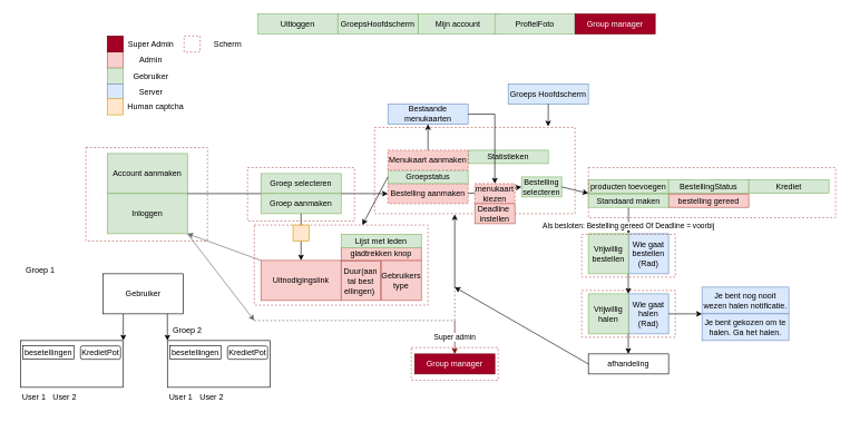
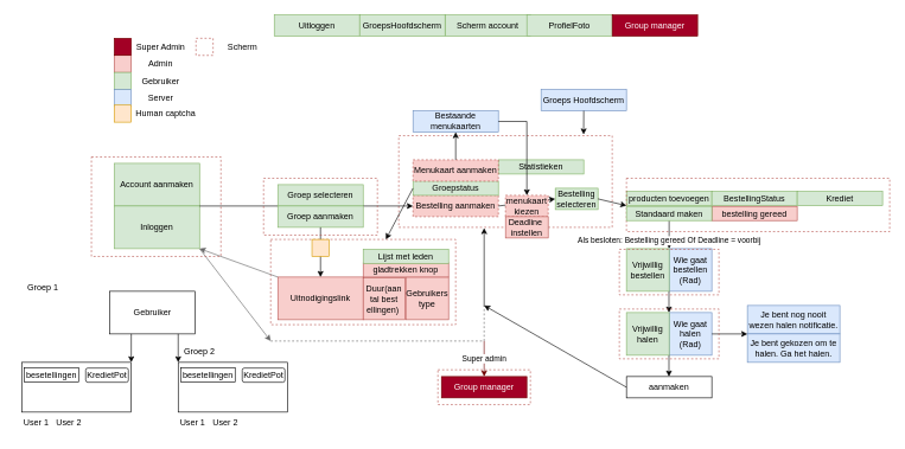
- <mxCell id="89" value="Mijn account" style="rounded=0;whiteSpace=wrap;html=1;fillColor=#d5e8d4;strokeColor=#82b366;" parent="1" vertex="1"><mxGeometry x="625" y="20" width="120" height="30" as="geometry" /></mxCell>
+ <mxCell id="89" value="Scherm account" style="rounded=0;whiteSpace=wrap;html=1;fillColor=#d5e8d4;strokeColor=#82b366;" parent="1" vertex="1"><mxGeometry x="625" y="20" width="120" height="30" as="geometry" /></mxCell>
- <mxCell id="20" value="afhandeling" style="rounded=0;whiteSpace=wrap;html=1;" parent="1" vertex="1"><mxGeometry x="880" y="529" width="120" height="30" as="geometry" /></mxCell>
+ <mxCell id="20" value="aanmaken" style="rounded=0;whiteSpace=wrap;html=1;" parent="1" vertex="1"><mxGeometry x="880" y="529" width="120" height="30" as="geometry" /></mxCell>
